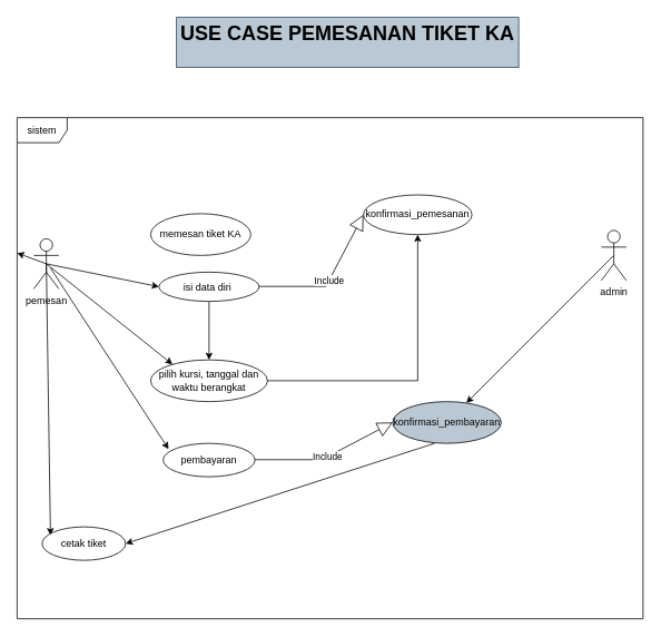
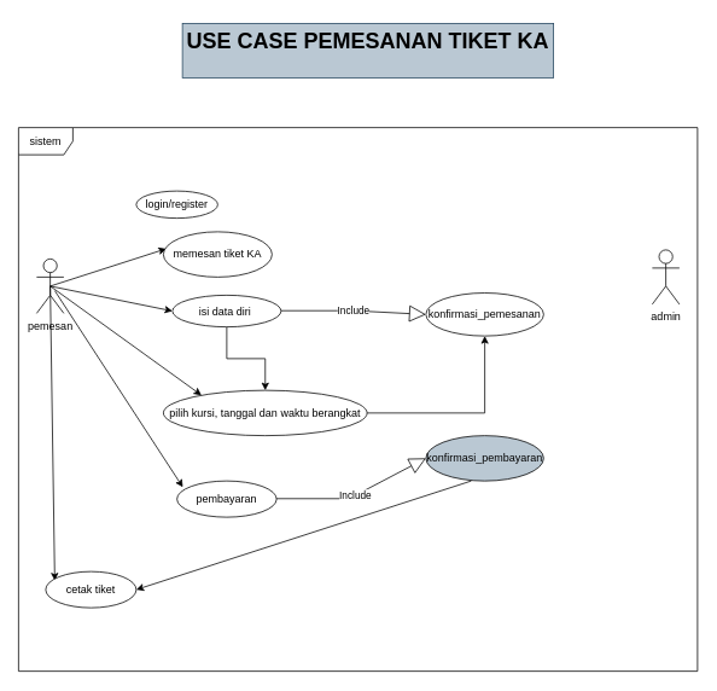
- <mxCell id="24" value="&lt;h1&gt;USE CASE PEMESANAN TIKET KA&lt;/h1&gt;" style="text;html=1;strokeColor=#23445d;fillColor=#bac8d3;spacing=5;spacingTop=-20;whiteSpace=wrap;overflow=hidden;rounded=0;" vertex="1" parent="1"><mxGeometry x="211" y="20" width="410" height="60" as="geometry" /></mxCell>
+ <mxCell id="24" value="&lt;h1&gt;USE CASE PEMESANAN TIKET KA&lt;/h1&gt;" style="text;html=1;strokeColor=#23445d;fillColor=#bac8d3;spacing=5;spacingTop=-20;whiteSpace=wrap;overflow=hidden;rounded=0;" vertex="1" parent="1"><mxGeometry x="201" y="25" width="410" height="60" as="geometry" /></mxCell>
+ <mxCell id="4" value="login/register" style="ellipse;whiteSpace=wrap;html=1;" vertex="1" parent="1"><mxGeometry x="150" y="210" width="90" height="30" as="geometry" /></mxCell>
- <mxCell id="13" value="konfirmasi_pemesanan" style="ellipse;whiteSpace=wrap;html=1;" vertex="1" parent="1"><mxGeometry x="435" y="232.5" width="130" height="47.5" as="geometry" /></mxCell>
+ <mxCell id="13" value="konfirmasi_pemesanan" style="ellipse;whiteSpace=wrap;html=1;" vertex="1" parent="1"><mxGeometry x="470" y="322.5" width="130" height="47.5" as="geometry" /></mxCell>
- <mxCell id="5" value="" style="endArrow=classic;html=1;rounded=0;exitX=0.5;exitY=0.5;exitDx=0;exitDy=0;exitPerimeter=0;" edge="1" parent="1" source="3" target="2"><mxGeometry width="50" height="50" relative="1" as="geometry"><mxPoint x="100" y="315" as="sourcePoint" /><mxPoint x="190" y="395" as="targetPoint" /></mxGeometry></mxCell>
+ <mxCell id="5" value="" style="endArrow=classic;html=1;rounded=0;exitX=0.5;exitY=0.5;exitDx=0;exitDy=0;exitPerimeter=0;entryX=0.026;entryY=0.375;entryDx=0;entryDy=0;entryPerimeter=0;" edge="1" parent="1" source="3" target="6"><mxGeometry width="50" height="50" relative="1" as="geometry"><mxPoint x="100" y="315" as="sourcePoint" /><mxPoint x="190" y="395" as="targetPoint" /></mxGeometry></mxCell>
- <mxCell id="22" value="" style="endArrow=classic;html=1;rounded=0;exitX=0.5;exitY=0.5;exitDx=0;exitDy=0;exitPerimeter=0;" edge="1" parent="1" source="11" target="21"><mxGeometry width="50" height="50" relative="1" as="geometry"><mxPoint x="730" y="310" as="sourcePoint" /><mxPoint x="610" y="501" as="targetPoint" /></mxGeometry></mxCell>
- <mxCell id="15" value="pilih kursi, tanggal dan waktu berangkat" style="ellipse;whiteSpace=wrap;html=1;" vertex="1" parent="1"><mxGeometry x="180" y="430" width="140" height="50" as="geometry" /></mxCell>
+ <mxCell id="15" value="pilih kursi, tanggal dan waktu berangkat" style="ellipse;whiteSpace=wrap;html=1;" vertex="1" parent="1"><mxGeometry x="180" y="430" width="225" height="50" as="geometry" /></mxCell>
